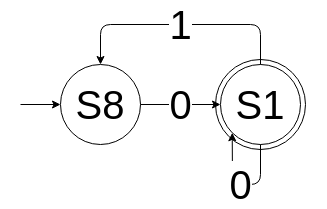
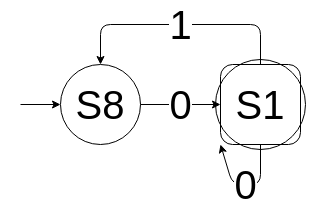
- <mxCell id="3" value="&lt;font style=&quot;font-size: 40px&quot;&gt;S1&lt;/font&gt;" style="ellipse;whiteSpace=wrap;html=1;aspect=fixed;" parent="1" vertex="1"><mxGeometry x="220" y="60" width="80" height="80" as="geometry" /></mxCell>
+ <mxCell id="3" value="&lt;font style=&quot;font-size: 40px&quot;&gt;S1&lt;/font&gt;" style="whiteSpace=wrap;html=1;aspect=fixed;rounded=1;" parent="1" vertex="1"><mxGeometry x="220" y="60" width="80" height="80" as="geometry" /></mxCell>
